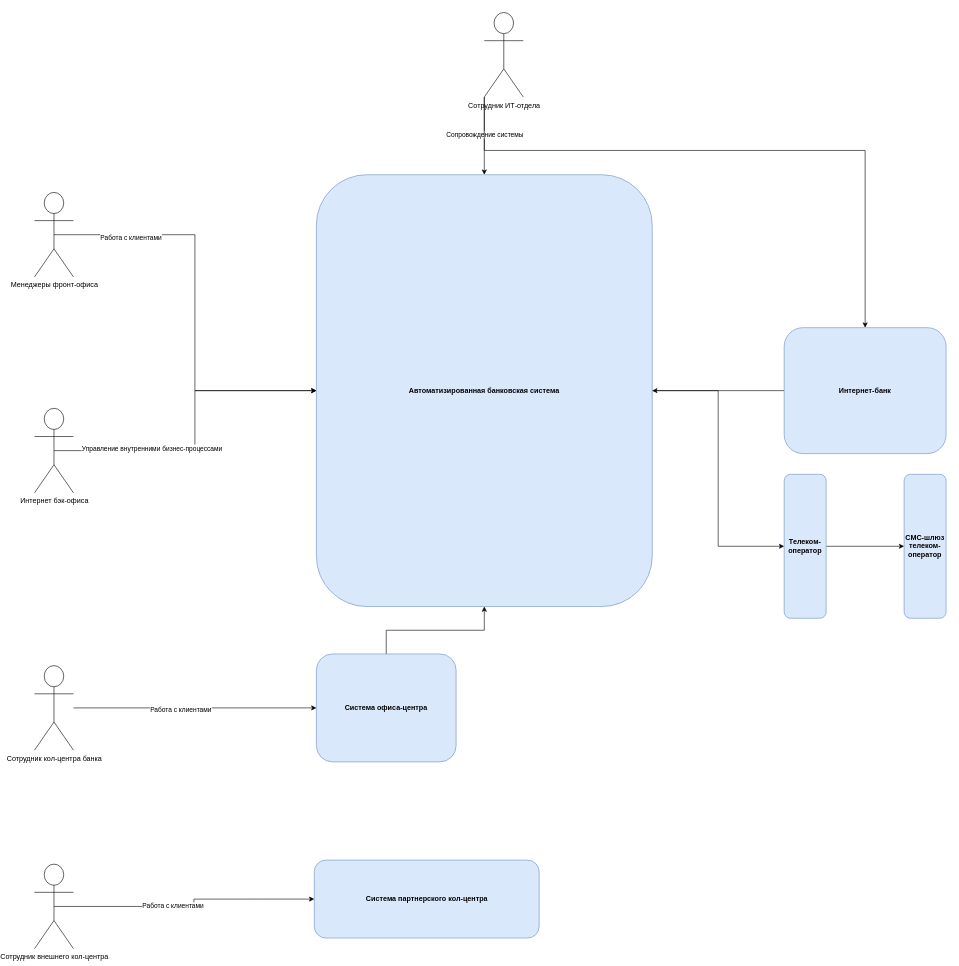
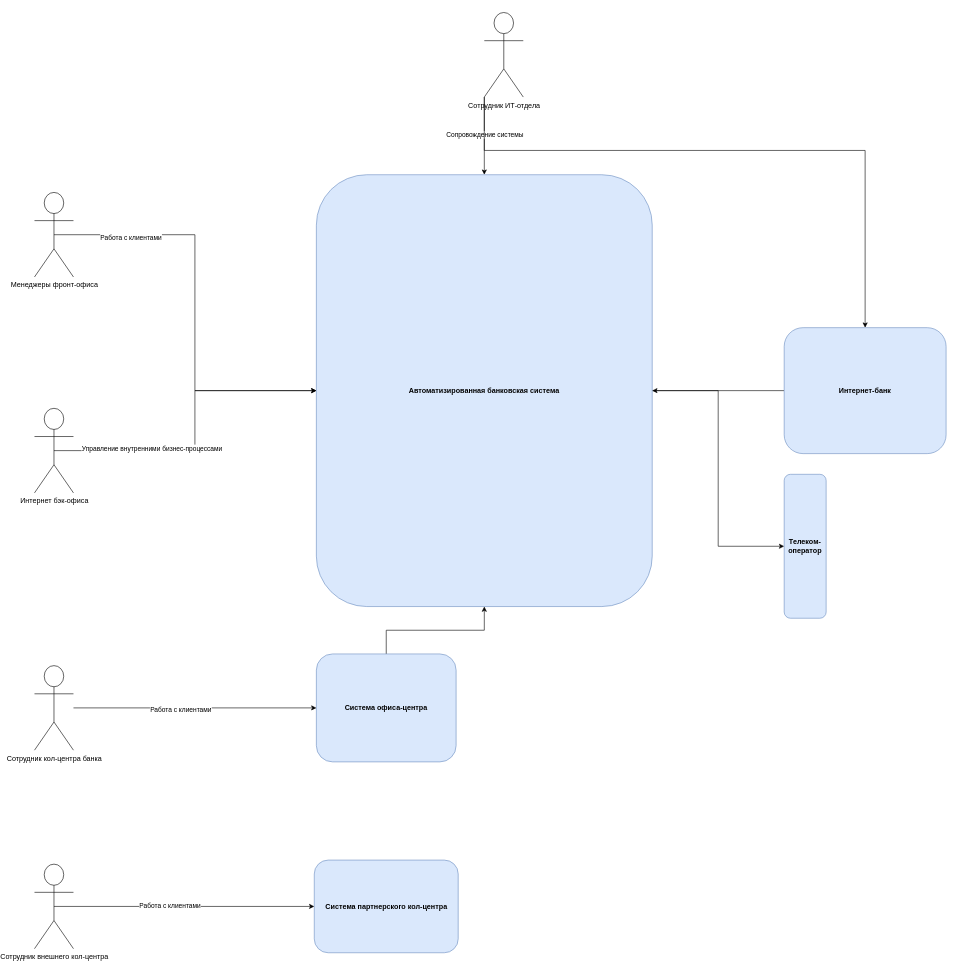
- <mxCell id="6" style="edgeStyle=orthogonalEdgeStyle;rounded=0;orthogonalLoop=1;jettySize=auto;html=1;exitX=1;exitY=0.5;exitDx=0;exitDy=0;entryX=0;entryY=0.5;entryDx=0;entryDy=0;" edge="1" parent="1" source="7" target="8"><mxGeometry relative="1" as="geometry" /></mxCell>
- <mxCell id="8" value="СМС-шлюз телеком-оператор" style="rounded=1;whiteSpace=wrap;html=1;fillColor=#dae8fc;strokeColor=#6c8ebf;fontStyle=1;movable=1;resizable=1;rotatable=1;deletable=1;editable=1;locked=0;connectable=1;" vertex="1" parent="1"><mxGeometry x="1470" y="790" width="70" height="240" as="geometry" /></mxCell>
- <mxCell id="11" value="Система партнерского кол-центра" style="rounded=1;whiteSpace=wrap;html=1;fillColor=#dae8fc;strokeColor=#6c8ebf;fontStyle=1;movable=1;resizable=1;rotatable=1;deletable=1;editable=1;locked=0;connectable=1;" vertex="1" parent="1"><mxGeometry x="486.5" y="1433.25" width="375" height="130" as="geometry" /></mxCell>
+ <mxCell id="11" value="Система партнерского кол-центра" style="rounded=1;whiteSpace=wrap;html=1;fillColor=#dae8fc;strokeColor=#6c8ebf;fontStyle=1;movable=1;resizable=1;rotatable=1;deletable=1;editable=1;locked=0;connectable=1;" vertex="1" parent="1"><mxGeometry x="486.5" y="1433.25" width="240" height="154.5" as="geometry" /></mxCell>
